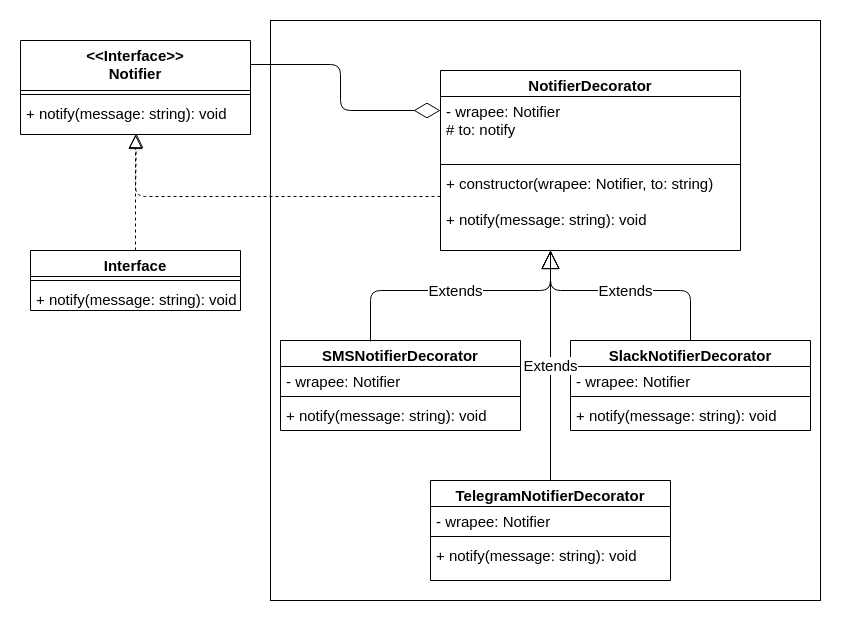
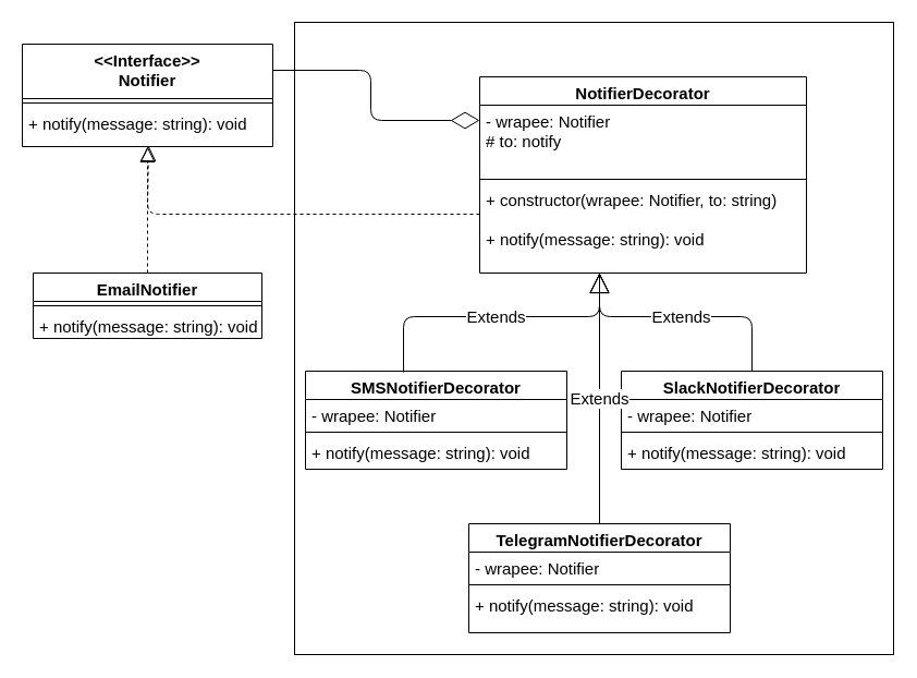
- <mxCell id="11" value="Interface" style="swimlane;fontStyle=1;align=center;verticalAlign=top;childLayout=stackLayout;horizontal=1;startSize=26;horizontalStack=0;resizeParent=1;resizeParentMax=0;resizeLast=0;collapsible=1;marginBottom=0;fontSize=15;" parent="1" vertex="1"><mxGeometry x="30" y="250" width="210" height="60" as="geometry" /></mxCell>
+ <mxCell id="11" value="EmailNotifier" style="swimlane;fontStyle=1;align=center;verticalAlign=top;childLayout=stackLayout;horizontal=1;startSize=26;horizontalStack=0;resizeParent=1;resizeParentMax=0;resizeLast=0;collapsible=1;marginBottom=0;fontSize=15;" parent="1" vertex="1"><mxGeometry x="30" y="250" width="210" height="60" as="geometry" /></mxCell>
